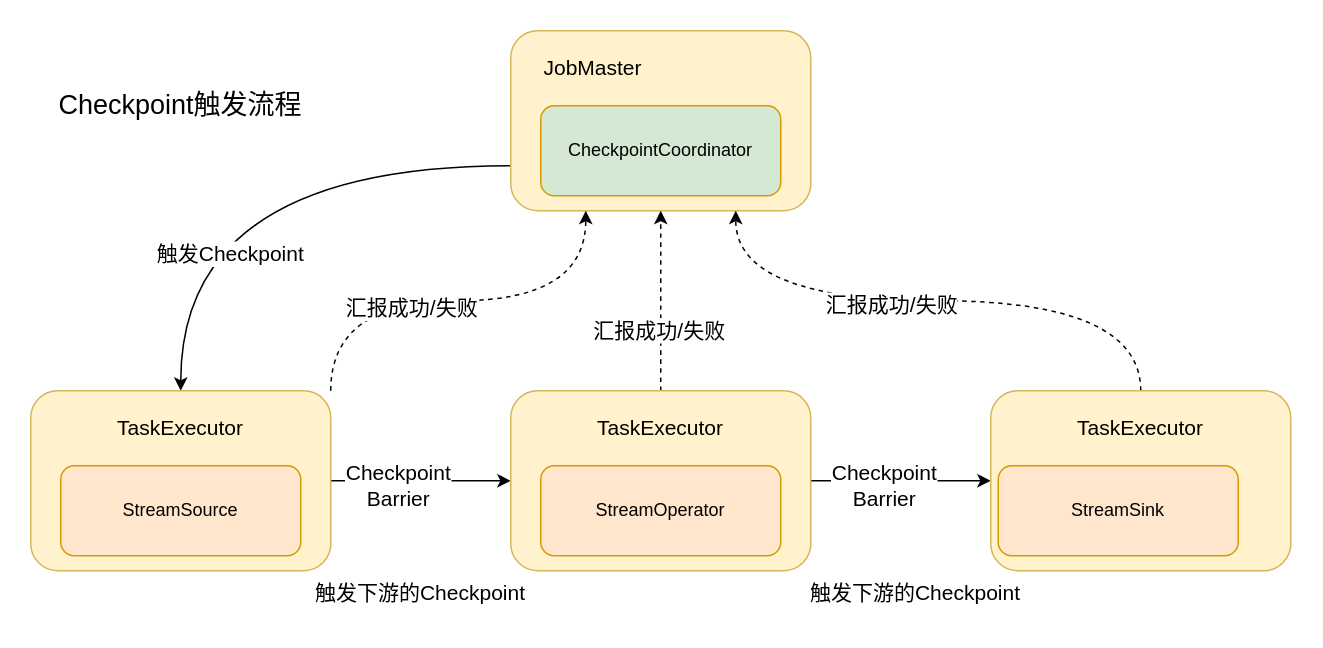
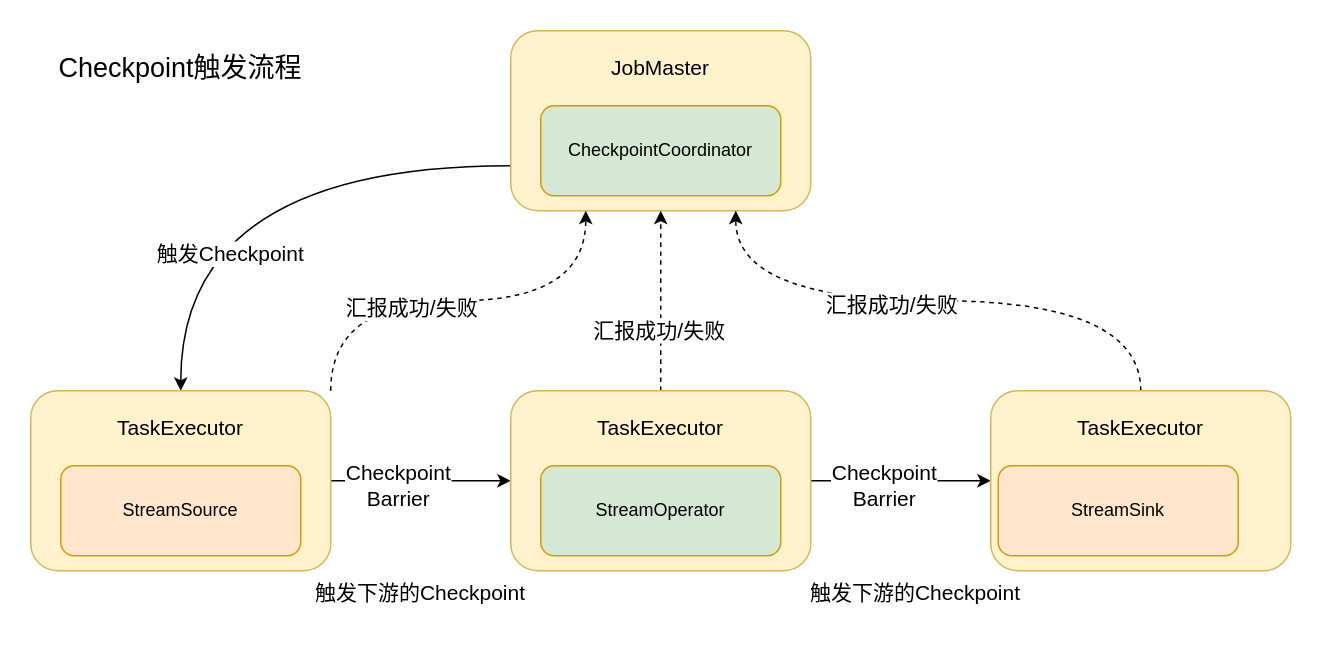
- <mxCell id="6" value="JobMaster" style="text;html=1;strokeColor=none;fillColor=none;align=center;verticalAlign=middle;whiteSpace=wrap;rounded=0;fontSize=14;" parent="1" vertex="1"><mxGeometry x="365" y="30" width="60" height="30" as="geometry" /></mxCell>
+ <mxCell id="6" value="JobMaster" style="text;html=1;strokeColor=none;fillColor=none;align=center;verticalAlign=middle;whiteSpace=wrap;rounded=0;fontSize=14;" parent="1" vertex="1"><mxGeometry x="410" y="30" width="60" height="30" as="geometry" /></mxCell>
- <mxCell id="28" value="Checkpoint触发流程" style="text;html=1;strokeColor=none;fillColor=none;align=center;verticalAlign=middle;whiteSpace=wrap;rounded=0;fontSize=18;" parent="1" vertex="1"><mxGeometry x="35" y="60" width="170" height="20" as="geometry" /></mxCell>
+ <mxCell id="28" value="Checkpoint触发流程" style="text;html=1;strokeColor=none;fillColor=none;align=center;verticalAlign=middle;whiteSpace=wrap;rounded=0;fontSize=18;" parent="1" vertex="1"><mxGeometry x="35" y="35" width="170" height="20" as="geometry" /></mxCell>
- <mxCell id="19" value="StreamOperator" style="rounded=1;whiteSpace=wrap;html=1;fillColor=#ffe6cc;strokeColor=#d79b00;" parent="1" vertex="1"><mxGeometry x="360" y="310" width="160" height="60" as="geometry" /></mxCell>
+ <mxCell id="19" value="StreamOperator" style="rounded=1;whiteSpace=wrap;html=1;fillColor=#d5e8d4;strokeColor=#d79b00;" parent="1" vertex="1"><mxGeometry x="360" y="310" width="160" height="60" as="geometry" /></mxCell>
